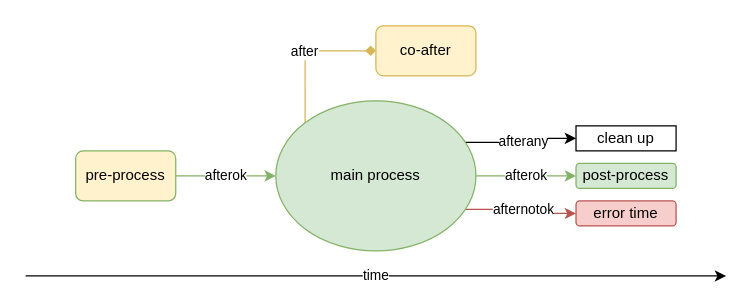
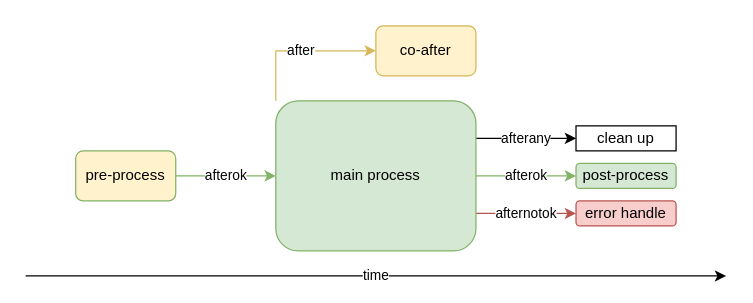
- <mxCell id="6" value="after" style="edgeStyle=orthogonalEdgeStyle;rounded=0;orthogonalLoop=1;jettySize=auto;html=1;exitX=0;exitY=0;exitDx=0;exitDy=0;entryX=0;entryY=0.5;entryDx=0;entryDy=0;fillColor=#fff2cc;strokeColor=#d6b656;endArrow=diamond;" parent="1" source="7" target="8" edge="1"><mxGeometry relative="1" as="geometry" /></mxCell>
+ <mxCell id="6" value="after" style="edgeStyle=orthogonalEdgeStyle;rounded=0;orthogonalLoop=1;jettySize=auto;html=1;exitX=0;exitY=0;exitDx=0;exitDy=0;entryX=0;entryY=0.5;entryDx=0;entryDy=0;fillColor=#fff2cc;strokeColor=#d6b656;" parent="1" source="7" target="8" edge="1"><mxGeometry relative="1" as="geometry" /></mxCell>
- <mxCell id="7" value="main process" style="ellipse;whiteSpace=wrap;html=1;fillColor=#d5e8d4;strokeColor=#82b366;" parent="1" vertex="1"><mxGeometry x="220" y="80" width="160" height="120" as="geometry" /></mxCell>
+ <mxCell id="7" value="main process" style="rounded=1;whiteSpace=wrap;html=1;fillColor=#d5e8d4;strokeColor=#82b366;" parent="1" vertex="1"><mxGeometry x="220" y="80" width="160" height="120" as="geometry" /></mxCell>
- <mxCell id="13" value="error time" style="rounded=1;whiteSpace=wrap;html=1;fillColor=#f8cecc;strokeColor=#b85450;" parent="1" vertex="1"><mxGeometry x="460" y="160" width="80" height="20" as="geometry" /></mxCell>
+ <mxCell id="13" value="error handle" style="rounded=1;whiteSpace=wrap;html=1;fillColor=#f8cecc;strokeColor=#b85450;" parent="1" vertex="1"><mxGeometry x="460" y="160" width="80" height="20" as="geometry" /></mxCell>
